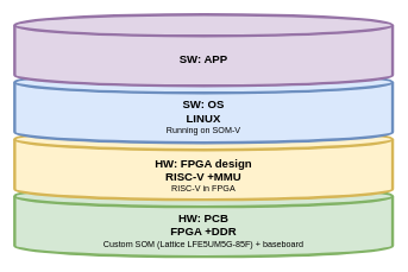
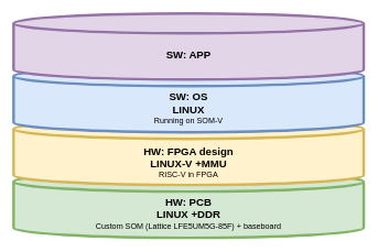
- <mxCell id="3" value="&lt;b&gt;&lt;font style=&quot;font-size: 16px;&quot;&gt;&lt;br&gt;HW: FPGA design&lt;br&gt;RISC-V +MMU&lt;/font&gt;&lt;/b&gt;&lt;br&gt;RISC-V in FPGA&lt;div&gt;&lt;br&gt;&lt;/div&gt;" style="shape=cylinder3;whiteSpace=wrap;html=1;boundedLbl=1;backgroundOutline=1;size=15;fillColor=#fff2cc;strokeColor=#d6b656;strokeWidth=4;" parent="1" vertex="1"><mxGeometry x="20" y="180" width="530" height="100" as="geometry" /></mxCell>
+ <mxCell id="3" value="&lt;b&gt;&lt;font style=&quot;font-size: 16px;&quot;&gt;&lt;br&gt;HW: FPGA design&lt;br&gt;LINUX-V +MMU&lt;/font&gt;&lt;/b&gt;&lt;br&gt;RISC-V in FPGA&lt;div&gt;&lt;br&gt;&lt;/div&gt;" style="shape=cylinder3;whiteSpace=wrap;html=1;boundedLbl=1;backgroundOutline=1;size=15;fillColor=#fff2cc;strokeColor=#d6b656;strokeWidth=4;" parent="1" vertex="1"><mxGeometry x="20" y="180" width="530" height="100" as="geometry" /></mxCell>
- <mxCell id="2" value="&lt;b&gt;&lt;font style=&quot;font-size: 16px;&quot;&gt;HW: PCB&lt;/font&gt;&lt;/b&gt;&lt;br&gt;&lt;b&gt;&lt;font style=&quot;font-size: 16px;&quot;&gt;FPGA +DDR&lt;/font&gt;&lt;/b&gt;&lt;br&gt;Custom SOM (Lattice LFE5UM5G-85F) + baseboard" style="shape=cylinder3;whiteSpace=wrap;html=1;boundedLbl=1;backgroundOutline=1;size=15;fillColor=#d5e8d4;strokeColor=#82b366;strokeWidth=4;" parent="1" vertex="1"><mxGeometry x="20" y="260" width="530" height="100" as="geometry" /></mxCell>
+ <mxCell id="2" value="&lt;b&gt;&lt;font style=&quot;font-size: 16px;&quot;&gt;HW: PCB&lt;/font&gt;&lt;/b&gt;&lt;br&gt;&lt;b&gt;&lt;font style=&quot;font-size: 16px;&quot;&gt;LINUX +DDR&lt;/font&gt;&lt;/b&gt;&lt;br&gt;Custom SOM (Lattice LFE5UM5G-85F) + baseboard" style="shape=cylinder3;whiteSpace=wrap;html=1;boundedLbl=1;backgroundOutline=1;size=15;fillColor=#d5e8d4;strokeColor=#82b366;strokeWidth=4;" parent="1" vertex="1"><mxGeometry x="20" y="260" width="530" height="100" as="geometry" /></mxCell>
